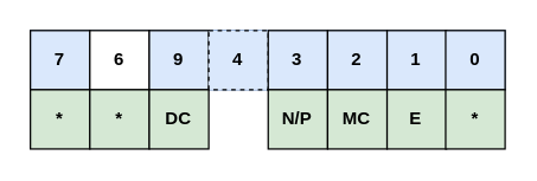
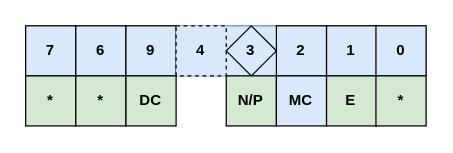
- <mxCell id="4" value="6" style="rounded=0;whiteSpace=wrap;html=1;fillColor=#ffffff;strokeColor=#000000;fontStyle=1;container=0;" parent="1" vertex="1"><mxGeometry x="60.075" y="20" width="40.075" height="40" as="geometry" /></mxCell>
+ <mxCell id="4" value="6" style="rounded=0;whiteSpace=wrap;html=1;fillColor=#dae8fc;strokeColor=#000000;fontStyle=1;container=0;" parent="1" vertex="1"><mxGeometry x="60.075" y="20" width="40.075" height="40" as="geometry" /></mxCell>
- <mxCell id="7" value="3" style="rounded=0;whiteSpace=wrap;html=1;fillColor=#dae8fc;strokeColor=#000000;fontStyle=1;container=0;" parent="1" vertex="1"><mxGeometry x="180.301" y="20" width="40.075" height="40" as="geometry" /></mxCell>
+ <mxCell id="7" value="3" style="rhombus;whiteSpace=wrap;html=1;fillColor=#dae8fc;strokeColor=#000000;fontStyle=1;container=0;" parent="1" vertex="1"><mxGeometry x="180.301" y="20" width="40.075" height="40" as="geometry" /></mxCell>
- <mxCell id="15" value="MC" style="rounded=0;whiteSpace=wrap;html=1;fillColor=#d5e8d4;strokeColor=default;fontStyle=1;container=0;" parent="1" vertex="1"><mxGeometry x="220.376" y="60" width="40.075" height="40" as="geometry" /></mxCell>
+ <mxCell id="15" value="MC" style="rounded=0;whiteSpace=wrap;html=1;fillColor=#dae8fc;strokeColor=default;fontStyle=1;container=0;" parent="1" vertex="1"><mxGeometry x="220.376" y="60" width="40.075" height="40" as="geometry" /></mxCell>
